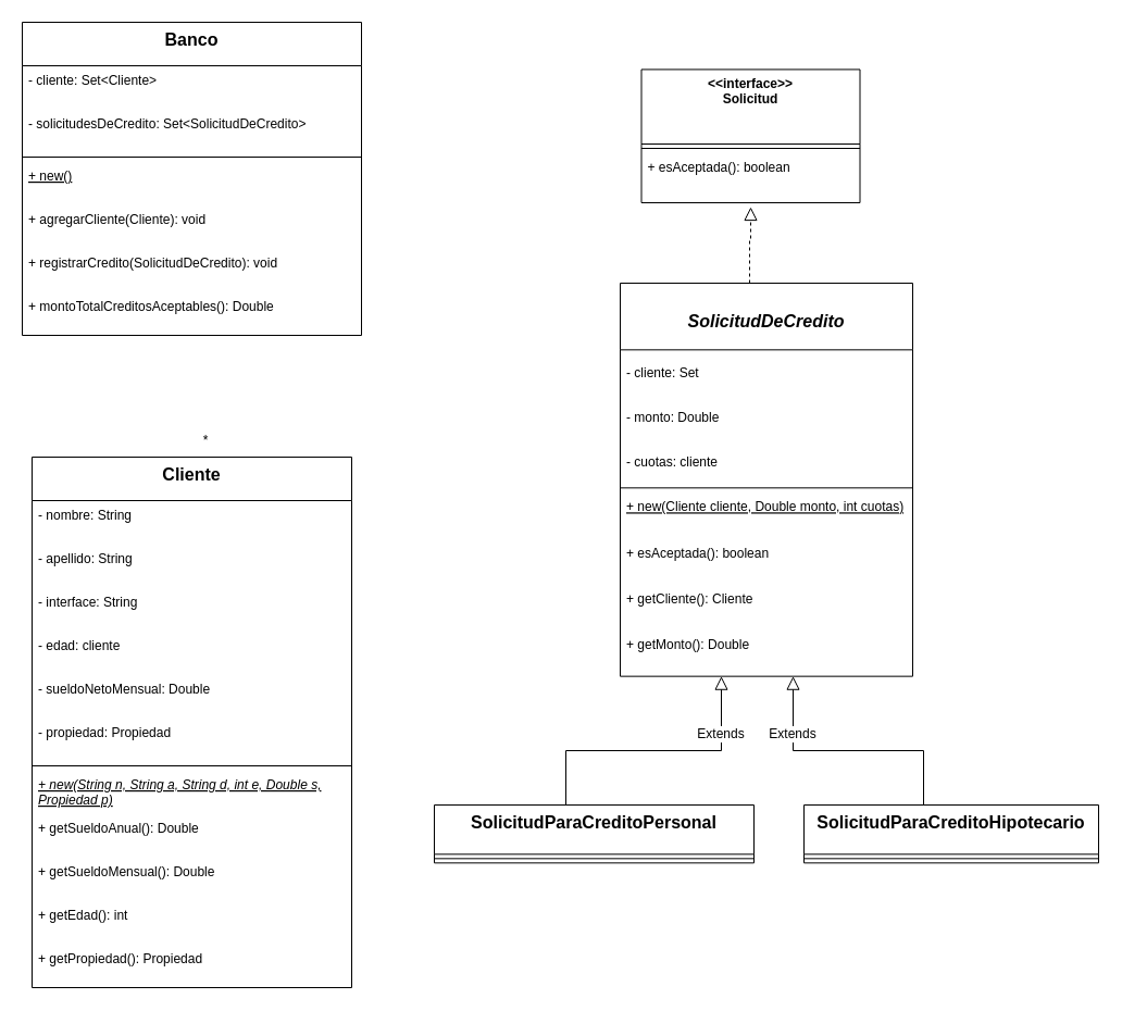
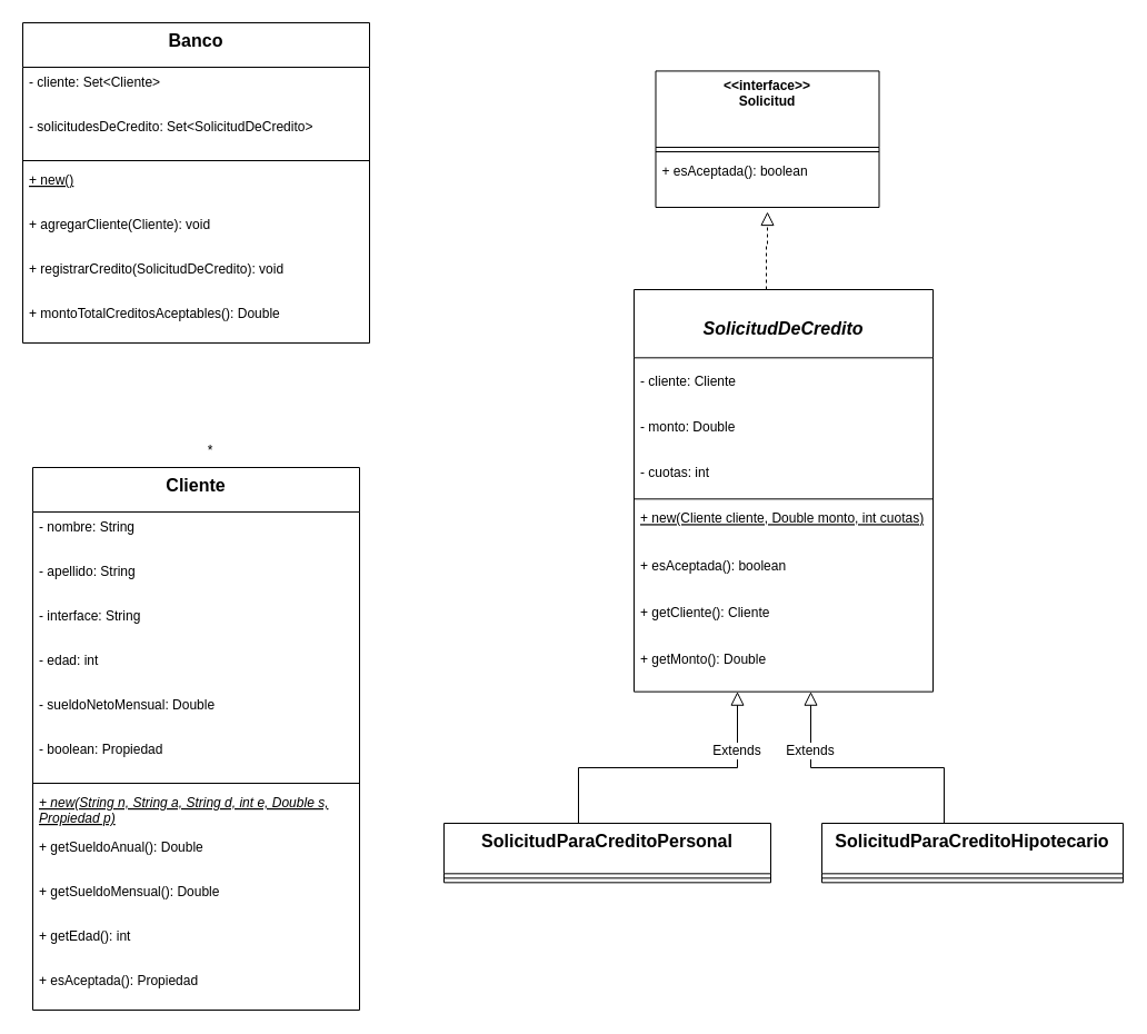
- <mxCell id="28" value="- cliente: Set" style="text;strokeColor=none;fillColor=none;align=left;verticalAlign=middle;spacingLeft=4;spacingRight=4;overflow=hidden;rotatable=0;points=[[0,0.5],[1,0.5]];portConstraint=eastwest;" vertex="1" parent="27"><mxGeometry y="61.333" width="269" height="41" as="geometry" /></mxCell>
+ <mxCell id="28" value="- cliente: Cliente" style="text;strokeColor=none;fillColor=none;align=left;verticalAlign=middle;spacingLeft=4;spacingRight=4;overflow=hidden;rotatable=0;points=[[0,0.5],[1,0.5]];portConstraint=eastwest;" vertex="1" parent="27"><mxGeometry y="61.333" width="269" height="41" as="geometry" /></mxCell>
- <mxCell id="30" value="- cuotas: cliente" style="text;strokeColor=none;fillColor=none;align=left;verticalAlign=middle;spacingLeft=4;spacingRight=4;overflow=hidden;rotatable=0;points=[[0,0.5],[1,0.5]];portConstraint=eastwest;" parent="27" vertex="1"><mxGeometry y="143.333" width="269" height="41" as="geometry" /></mxCell>
+ <mxCell id="30" value="- cuotas: int" style="text;strokeColor=none;fillColor=none;align=left;verticalAlign=middle;spacingLeft=4;spacingRight=4;overflow=hidden;rotatable=0;points=[[0,0.5],[1,0.5]];portConstraint=eastwest;" parent="27" vertex="1"><mxGeometry y="143.333" width="269" height="41" as="geometry" /></mxCell>
- <mxCell id="14" value="- edad: cliente" style="text;strokeColor=none;fillColor=none;align=left;verticalAlign=top;spacingLeft=4;spacingRight=4;overflow=hidden;rotatable=0;points=[[0,0.5],[1,0.5]];portConstraint=eastwest;" vertex="1" parent="10"><mxGeometry y="160" width="294" height="40" as="geometry" /></mxCell>
+ <mxCell id="14" value="- edad: int" style="text;strokeColor=none;fillColor=none;align=left;verticalAlign=top;spacingLeft=4;spacingRight=4;overflow=hidden;rotatable=0;points=[[0,0.5],[1,0.5]];portConstraint=eastwest;" vertex="1" parent="10"><mxGeometry y="160" width="294" height="40" as="geometry" /></mxCell>
- <mxCell id="16" value="- propiedad: Propiedad" style="text;strokeColor=none;fillColor=none;align=left;verticalAlign=top;spacingLeft=4;spacingRight=4;overflow=hidden;rotatable=0;points=[[0,0.5],[1,0.5]];portConstraint=eastwest;" vertex="1" parent="10"><mxGeometry y="240" width="294" height="40" as="geometry" /></mxCell>
+ <mxCell id="16" value="- boolean: Propiedad" style="text;strokeColor=none;fillColor=none;align=left;verticalAlign=top;spacingLeft=4;spacingRight=4;overflow=hidden;rotatable=0;points=[[0,0.5],[1,0.5]];portConstraint=eastwest;" vertex="1" parent="10"><mxGeometry y="240" width="294" height="40" as="geometry" /></mxCell>
- <mxCell id="22" value="+ getPropiedad(): Propiedad" style="text;strokeColor=none;fillColor=none;align=left;verticalAlign=top;spacingLeft=4;spacingRight=4;overflow=hidden;rotatable=0;points=[[0,0.5],[1,0.5]];portConstraint=eastwest;" vertex="1" parent="10"><mxGeometry y="448" width="294" height="40" as="geometry" /></mxCell>
+ <mxCell id="22" value="+ esAceptada(): Propiedad" style="text;strokeColor=none;fillColor=none;align=left;verticalAlign=top;spacingLeft=4;spacingRight=4;overflow=hidden;rotatable=0;points=[[0,0.5],[1,0.5]];portConstraint=eastwest;" vertex="1" parent="10"><mxGeometry y="448" width="294" height="40" as="geometry" /></mxCell>
